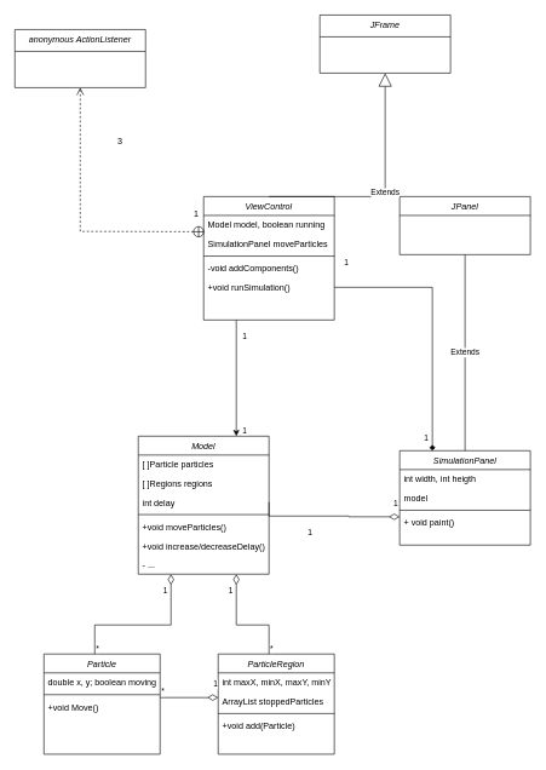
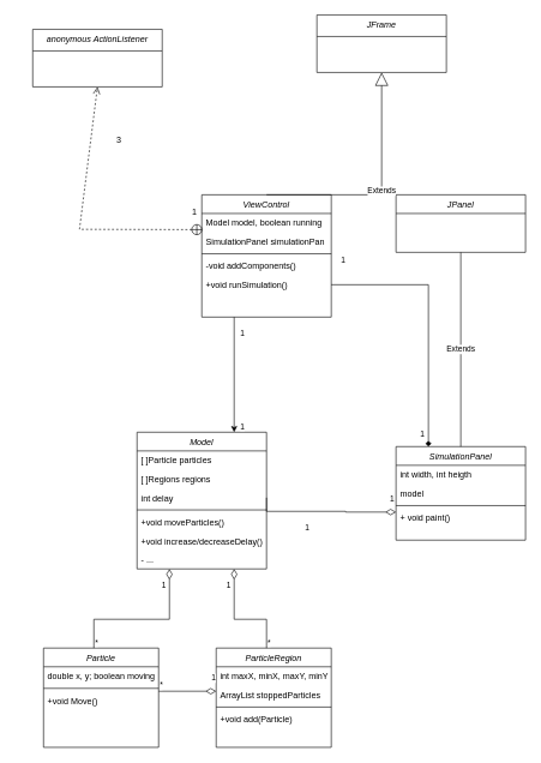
- <mxCell id="44" value="anonymous ActionListener" style="swimlane;fontStyle=2;align=center;verticalAlign=top;childLayout=stackLayout;horizontal=1;startSize=30;horizontalStack=0;resizeParent=1;resizeLast=0;collapsible=1;marginBottom=0;rounded=0;shadow=0;strokeWidth=1;" vertex="1" parent="1"><mxGeometry x="20" y="40" width="180" height="80" as="geometry"><mxRectangle x="230" y="140" width="160" height="26" as="alternateBounds" /></mxGeometry></mxCell>
+ <mxCell id="44" value="anonymous ActionListener" style="swimlane;fontStyle=2;align=center;verticalAlign=top;childLayout=stackLayout;horizontal=1;startSize=30;horizontalStack=0;resizeParent=1;resizeLast=0;collapsible=1;marginBottom=0;rounded=0;shadow=0;strokeWidth=1;" vertex="1" parent="1"><mxGeometry x="45" y="40" width="180" height="80" as="geometry"><mxRectangle x="230" y="140" width="160" height="26" as="alternateBounds" /></mxGeometry></mxCell>
- <mxCell id="39" value="SimulationPanel moveParticles" style="text;align=left;verticalAlign=top;spacingLeft=4;spacingRight=4;overflow=hidden;rotatable=0;points=[[0,0.5],[1,0.5]];portConstraint=eastwest;rounded=0;shadow=0;html=0;" vertex="1" parent="37"><mxGeometry y="52" width="180" height="26" as="geometry" /></mxCell>
+ <mxCell id="39" value="SimulationPanel simulationPan" style="text;align=left;verticalAlign=top;spacingLeft=4;spacingRight=4;overflow=hidden;rotatable=0;points=[[0,0.5],[1,0.5]];portConstraint=eastwest;rounded=0;shadow=0;html=0;" vertex="1" parent="37"><mxGeometry y="52" width="180" height="26" as="geometry" /></mxCell>
